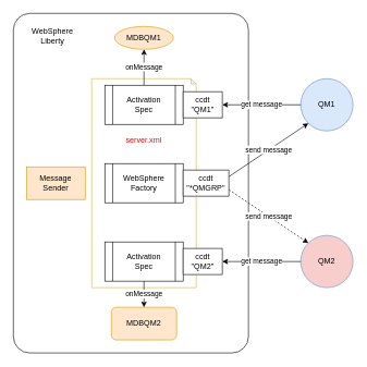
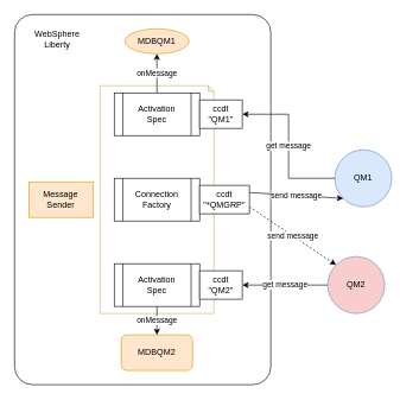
- <mxCell id="4" value="QM1" style="ellipse;whiteSpace=wrap;html=1;aspect=fixed;fillColor=#dae8fc;strokeColor=#6c8ebf;" parent="1" vertex="1"><mxGeometry x="460" y="120" width="80" height="80" as="geometry" /></mxCell>
+ <mxCell id="4" value="QM1" style="ellipse;whiteSpace=wrap;html=1;aspect=fixed;fillColor=#dae8fc;strokeColor=#6c8ebf;" parent="1" vertex="1"><mxGeometry x="470" y="210" width="80" height="80" as="geometry" /></mxCell>
- <mxCell id="22" value="server.xml" style="text;html=1;strokeColor=none;fillColor=none;align=center;verticalAlign=middle;whiteSpace=wrap;rounded=0;fontColor=#FF0000;" parent="1" vertex="1"><mxGeometry x="190" y="200" width="60" height="30" as="geometry" /></mxCell>
- <mxCell id="16" value="WebSphere Factory" style="shape=process;whiteSpace=wrap;html=1;backgroundOutline=1;" parent="1" vertex="1"><mxGeometry x="160" y="250" width="120" height="60" as="geometry" /></mxCell>
+ <mxCell id="16" value="Connection Factory" style="shape=process;whiteSpace=wrap;html=1;backgroundOutline=1;" parent="1" vertex="1"><mxGeometry x="160" y="250" width="120" height="60" as="geometry" /></mxCell>
